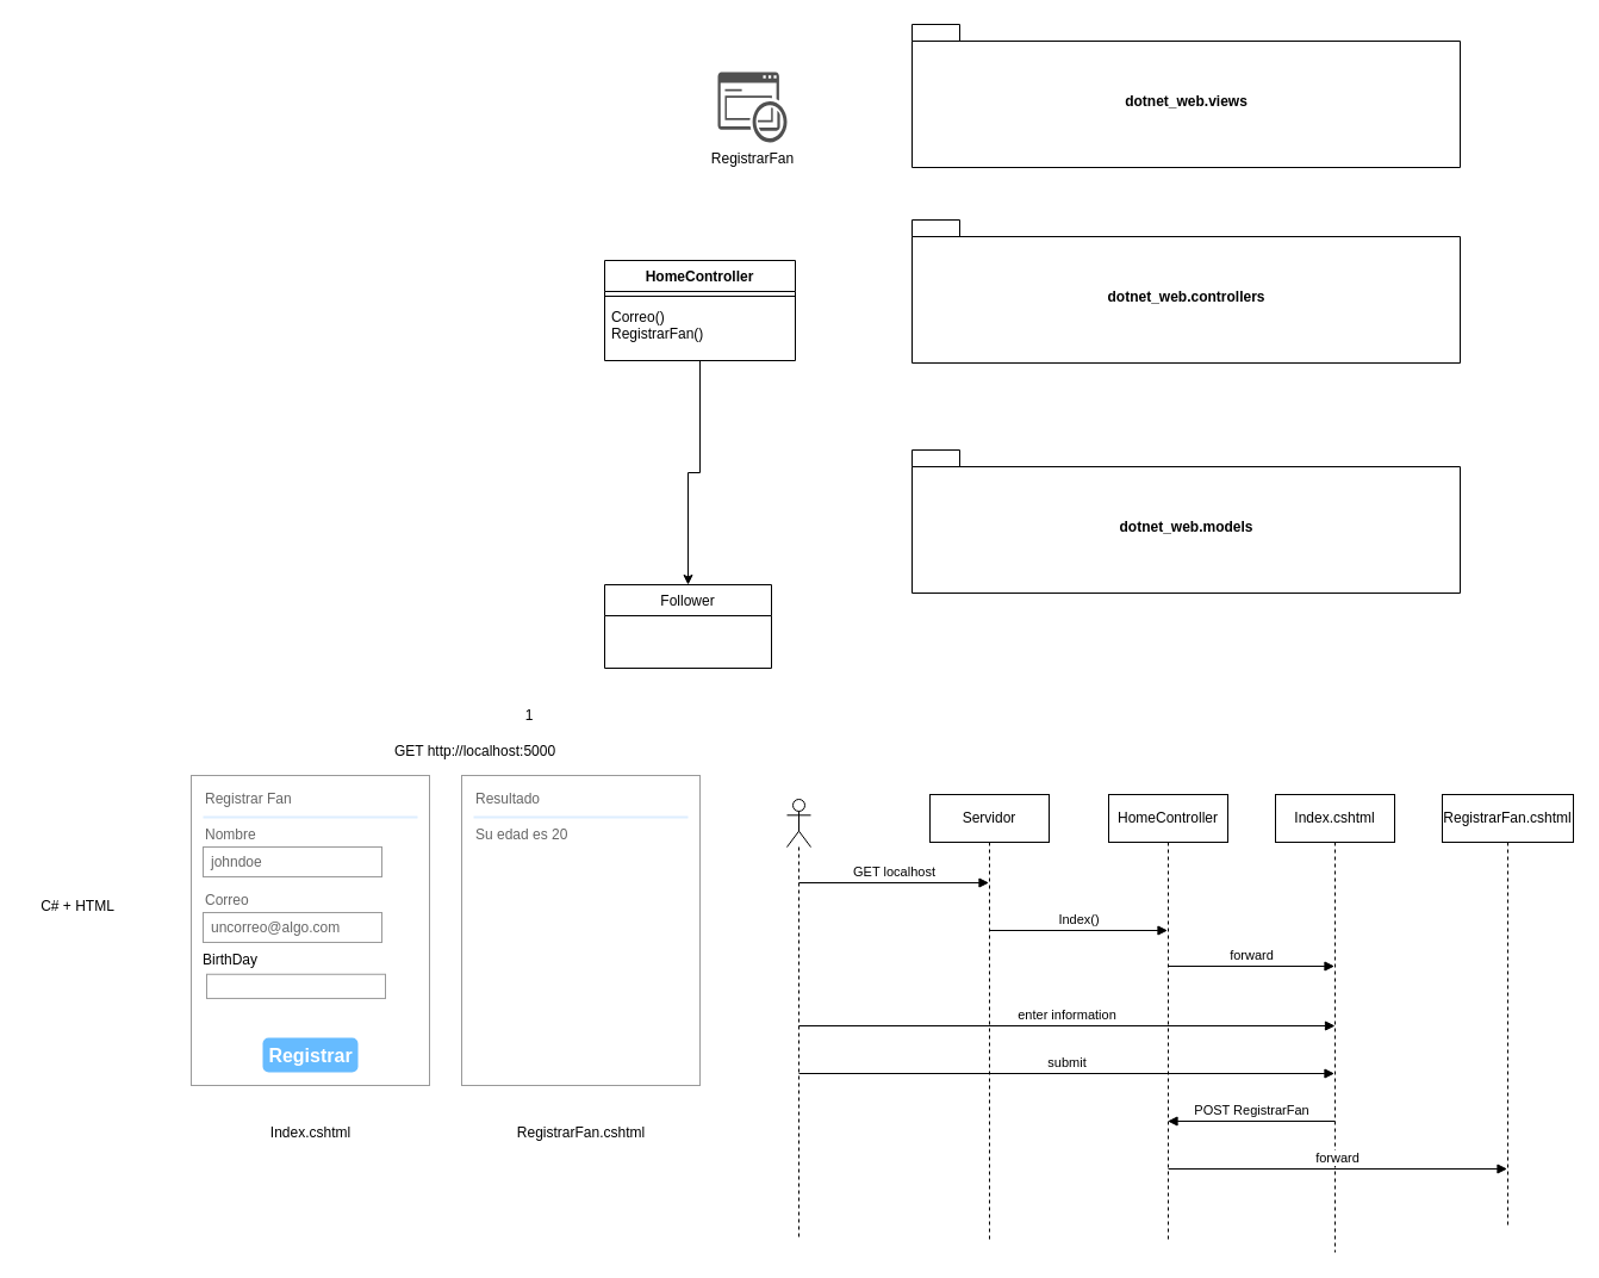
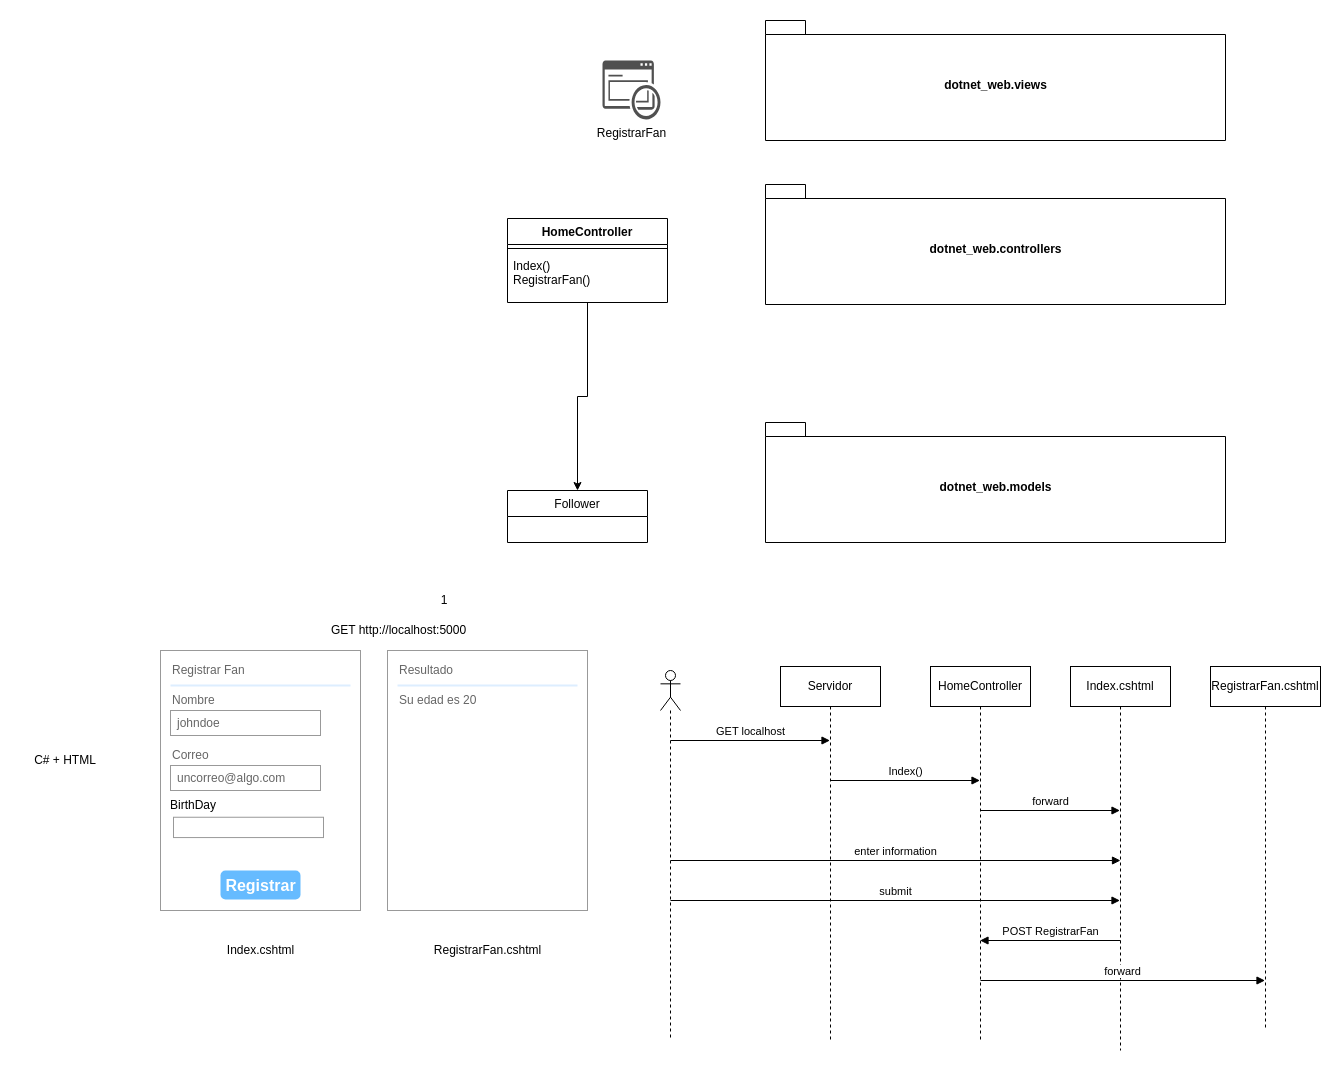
- <mxCell id="8" value="Correo()&#10;RegistrarFan()" style="text;strokeColor=none;fillColor=none;align=left;verticalAlign=top;spacingLeft=4;spacingRight=4;overflow=hidden;rotatable=0;points=[[0,0.5],[1,0.5]];portConstraint=eastwest;" vertex="1" parent="6"><mxGeometry y="34" width="160" height="50" as="geometry" /></mxCell>
+ <mxCell id="8" value="Index()&#10;RegistrarFan()" style="text;strokeColor=none;fillColor=none;align=left;verticalAlign=top;spacingLeft=4;spacingRight=4;overflow=hidden;rotatable=0;points=[[0,0.5],[1,0.5]];portConstraint=eastwest;" vertex="1" parent="6"><mxGeometry y="34" width="160" height="50" as="geometry" /></mxCell>
- <mxCell id="3" value="dotnet_web.models" style="shape=folder;fontStyle=1;spacingTop=10;tabWidth=40;tabHeight=14;tabPosition=left;html=1;" vertex="1" parent="1"><mxGeometry x="765" y="377" width="460" height="120" as="geometry" /></mxCell>
+ <mxCell id="3" value="dotnet_web.models" style="shape=folder;fontStyle=1;spacingTop=10;tabWidth=40;tabHeight=14;tabPosition=left;html=1;" vertex="1" parent="1"><mxGeometry x="765" y="422" width="460" height="120" as="geometry" /></mxCell>
- <mxCell id="4" value="Follower" style="swimlane;fontStyle=0;childLayout=stackLayout;horizontal=1;startSize=26;fillColor=none;horizontalStack=0;resizeParent=1;resizeParentMax=0;resizeLast=0;collapsible=1;marginBottom=0;" vertex="1" parent="1"><mxGeometry x="507" y="490" width="140" height="70" as="geometry" /></mxCell>
+ <mxCell id="4" value="Follower" style="swimlane;fontStyle=0;childLayout=stackLayout;horizontal=1;startSize=26;fillColor=none;horizontalStack=0;resizeParent=1;resizeParentMax=0;resizeLast=0;collapsible=1;marginBottom=0;" vertex="1" parent="1"><mxGeometry x="507" y="490" width="140" height="52" as="geometry" /></mxCell>
